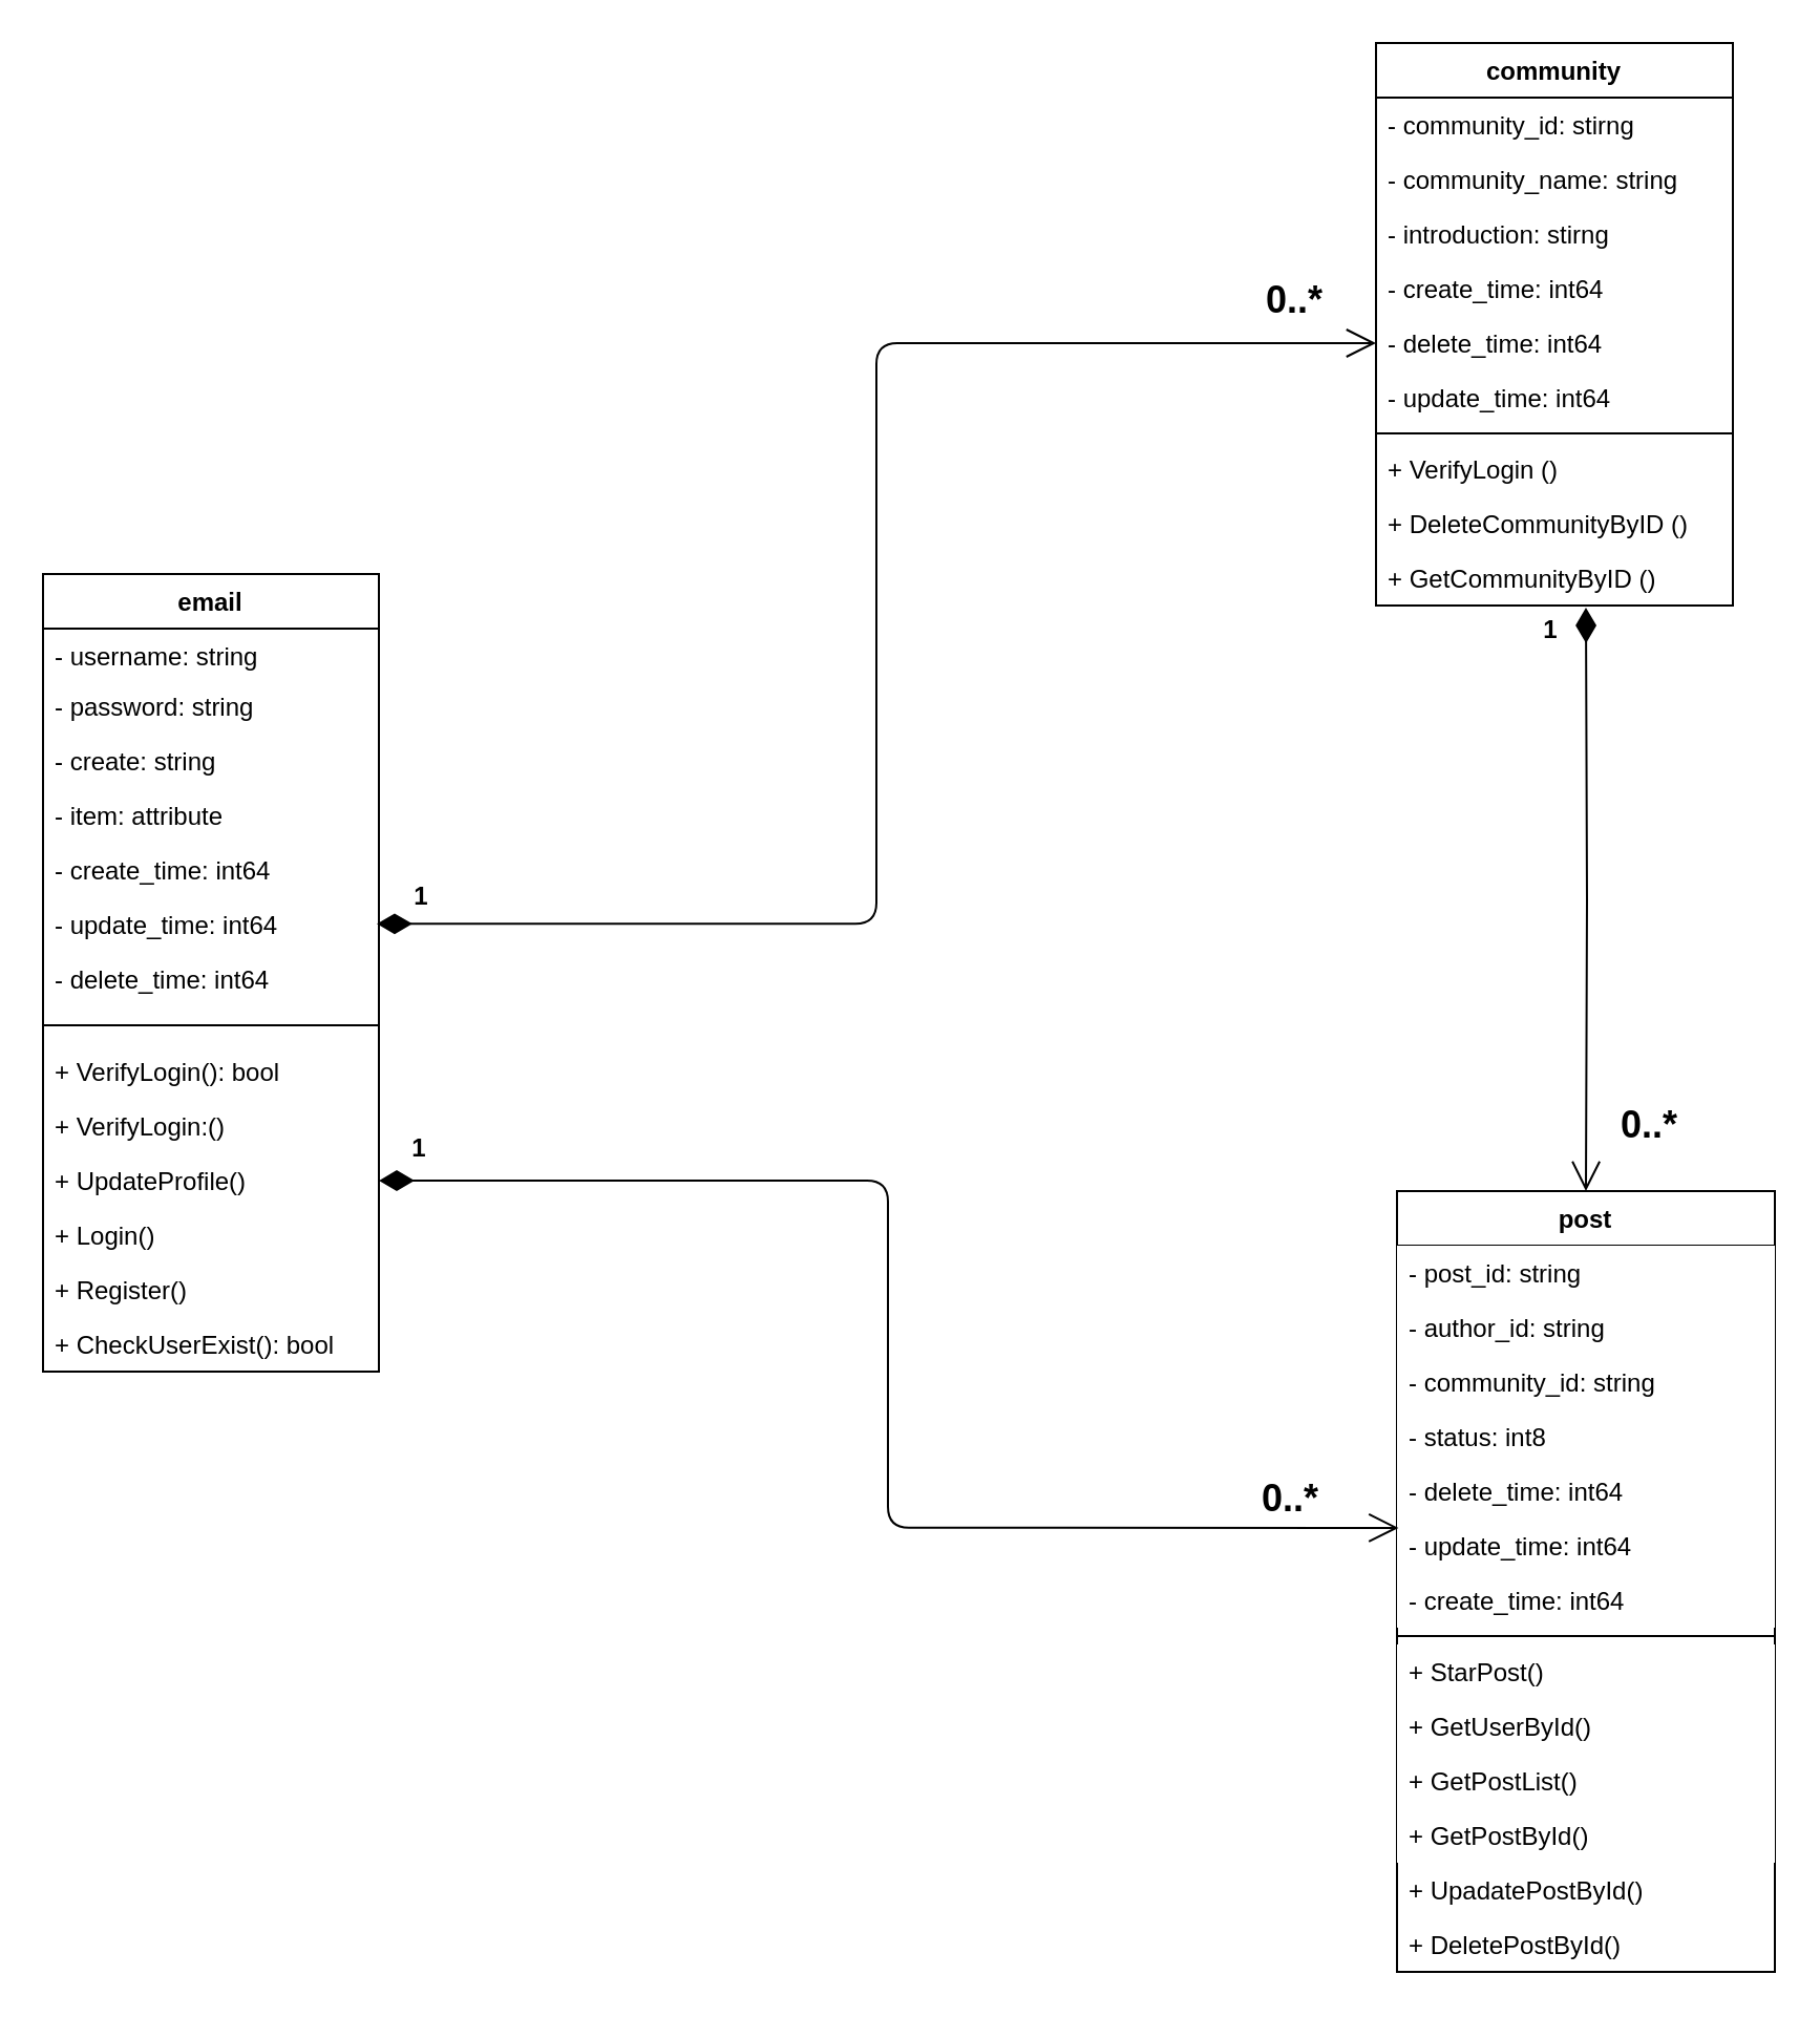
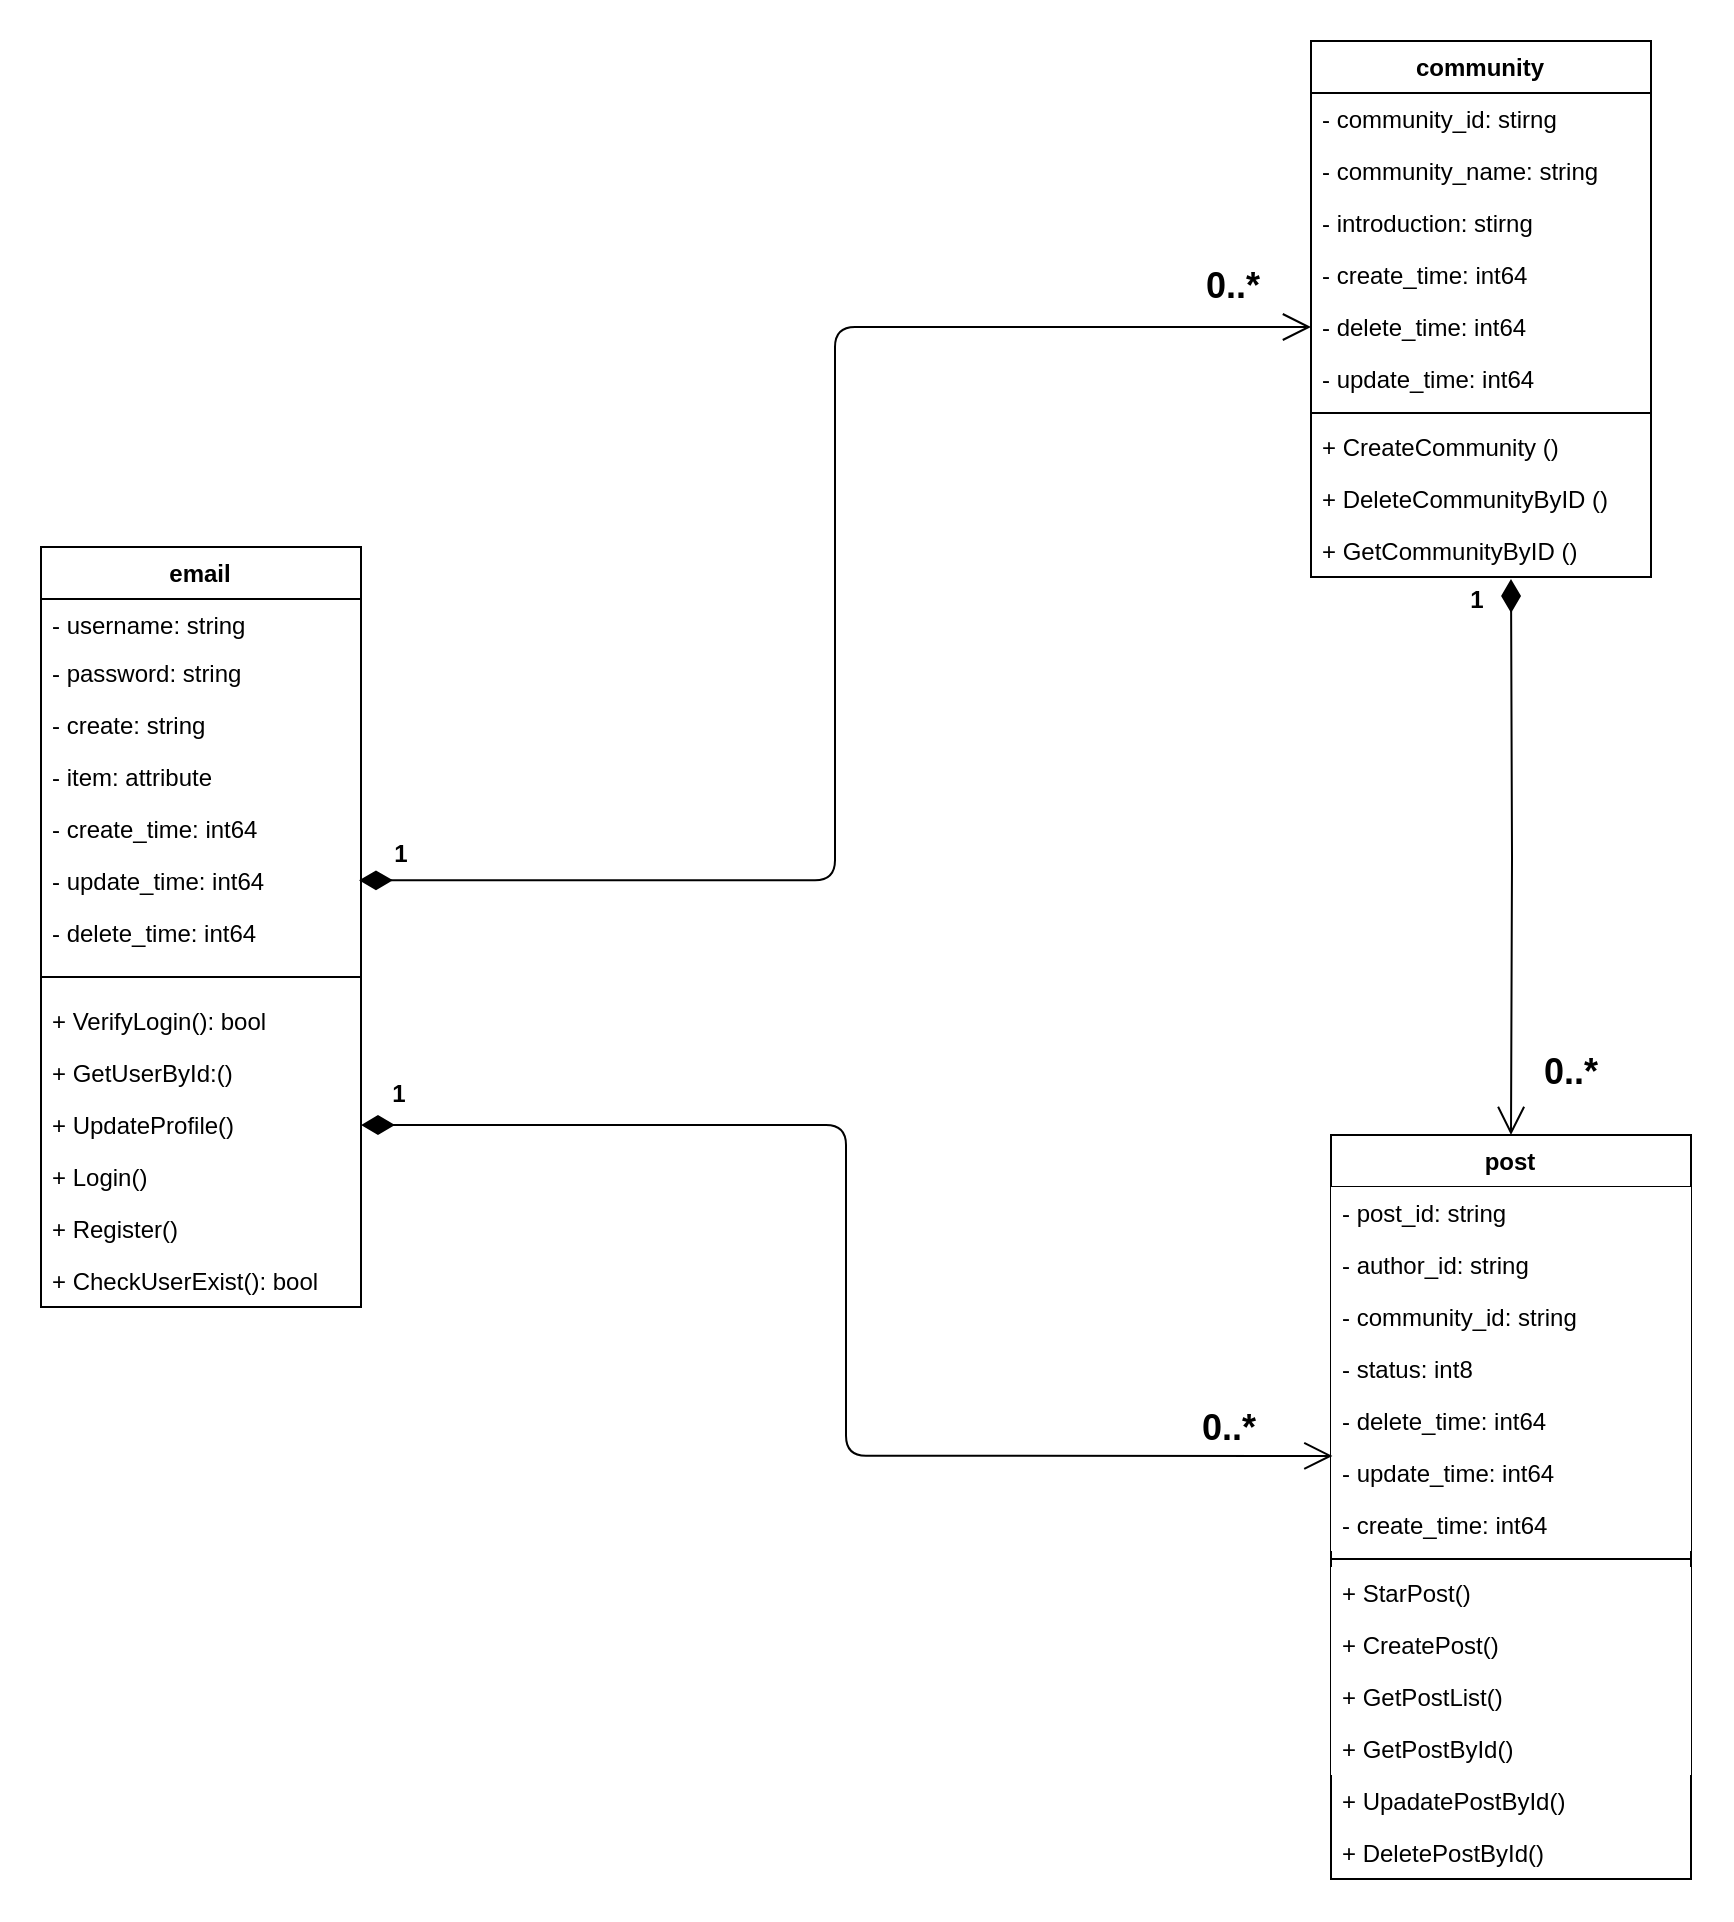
- <mxCell id="25" value="+ VerifyLogin ()" style="text;strokeColor=none;fillColor=none;align=left;verticalAlign=top;spacingLeft=4;spacingRight=4;overflow=hidden;rotatable=0;points=[[0,0.5],[1,0.5]];portConstraint=eastwest;whiteSpace=wrap;html=1;" vertex="1" parent="17"><mxGeometry y="190" width="170" height="26" as="geometry" /></mxCell>
+ <mxCell id="25" value="+ CreateCommunity ()" style="text;strokeColor=none;fillColor=none;align=left;verticalAlign=top;spacingLeft=4;spacingRight=4;overflow=hidden;rotatable=0;points=[[0,0.5],[1,0.5]];portConstraint=eastwest;whiteSpace=wrap;html=1;" vertex="1" parent="17"><mxGeometry y="190" width="170" height="26" as="geometry" /></mxCell>
- <mxCell id="12" value="+&amp;nbsp;VerifyLogin&lt;span style=&quot;background-color: initial;&quot;&gt;:()&lt;/span&gt;" style="text;strokeColor=none;fillColor=none;align=left;verticalAlign=top;spacingLeft=4;spacingRight=4;overflow=hidden;rotatable=0;points=[[0,0.5],[1,0.5]];portConstraint=eastwest;whiteSpace=wrap;html=1;" vertex="1" parent="2"><mxGeometry y="250" width="160" height="26" as="geometry" /></mxCell>
+ <mxCell id="12" value="+&amp;nbsp;GetUserById&lt;span style=&quot;background-color: initial;&quot;&gt;:()&lt;/span&gt;" style="text;strokeColor=none;fillColor=none;align=left;verticalAlign=top;spacingLeft=4;spacingRight=4;overflow=hidden;rotatable=0;points=[[0,0.5],[1,0.5]];portConstraint=eastwest;whiteSpace=wrap;html=1;" vertex="1" parent="2"><mxGeometry y="250" width="160" height="26" as="geometry" /></mxCell>
- <mxCell id="38" value="+&amp;nbsp;GetUserById()" style="text;strokeColor=none;fillColor=default;align=left;verticalAlign=top;spacingLeft=4;spacingRight=4;overflow=hidden;rotatable=0;points=[[0,0.5],[1,0.5]];portConstraint=eastwest;whiteSpace=wrap;html=1;" vertex="1" parent="28"><mxGeometry y="242" width="180" height="26" as="geometry" /></mxCell>
+ <mxCell id="38" value="+&amp;nbsp;CreatePost()" style="text;strokeColor=none;fillColor=default;align=left;verticalAlign=top;spacingLeft=4;spacingRight=4;overflow=hidden;rotatable=0;points=[[0,0.5],[1,0.5]];portConstraint=eastwest;whiteSpace=wrap;html=1;" vertex="1" parent="28"><mxGeometry y="242" width="180" height="26" as="geometry" /></mxCell>
